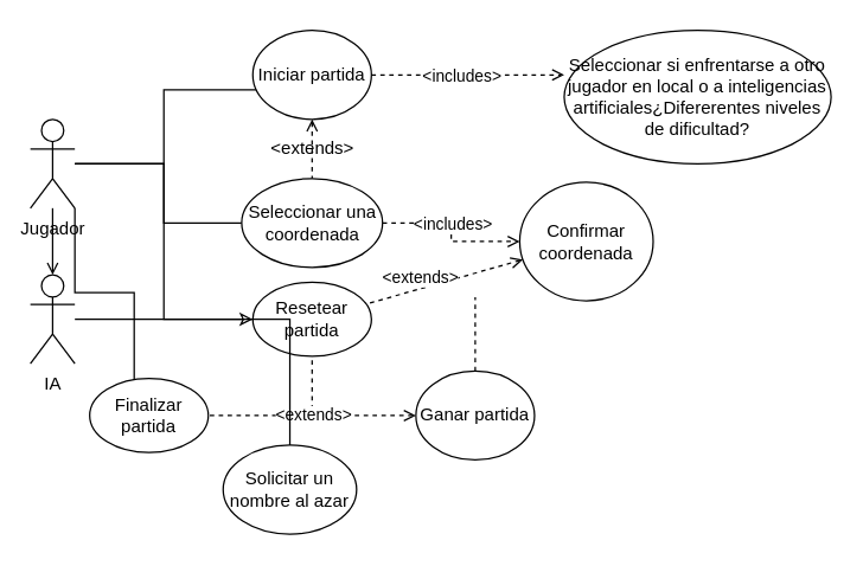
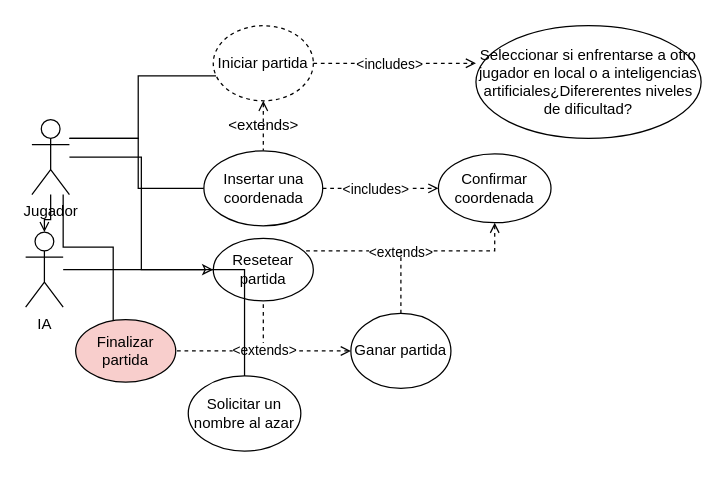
- <mxCell id="11" value="Iniciar partida" style="ellipse;whiteSpace=wrap;html=1;" parent="1" vertex="1"><mxGeometry x="170" width="80" height="60" as="geometry" y="20" /></mxCell>
+ <mxCell id="11" value="Iniciar partida" style="ellipse;whiteSpace=wrap;html=1;dashed=1;" parent="1" vertex="1"><mxGeometry x="170" width="80" height="60" as="geometry" y="20" /></mxCell>
- <mxCell id="7" value="Jugador" style="shape=umlActor;verticalLabelPosition=bottom;verticalAlign=top;html=1;outlineConnect=0;" parent="1" vertex="1"><mxGeometry x="20" y="80" width="30" height="60" as="geometry" /></mxCell>
+ <mxCell id="7" value="Jugador" style="shape=umlActor;verticalLabelPosition=bottom;verticalAlign=top;html=1;outlineConnect=0;" parent="1" vertex="1"><mxGeometry x="25" y="95" width="30" height="60" as="geometry" /></mxCell>
- <mxCell id="15" value="Seleccionar una coordenada&lt;br&gt;" style="ellipse;whiteSpace=wrap;html=1;" parent="1" vertex="1"><mxGeometry x="162.5" y="120" width="95" height="60" as="geometry" /></mxCell>
+ <mxCell id="15" value="Insertar una coordenada&lt;br&gt;" style="ellipse;whiteSpace=wrap;html=1;" parent="1" vertex="1"><mxGeometry x="162.5" y="120" width="95" height="60" as="geometry" /></mxCell>
- <mxCell id="18" value="Confirmar coordenada" style="ellipse;whiteSpace=wrap;html=1;" parent="1" vertex="1"><mxGeometry x="350" y="122.5" width="90" height="80" as="geometry" /></mxCell>
+ <mxCell id="18" value="Confirmar coordenada" style="ellipse;whiteSpace=wrap;html=1;" parent="1" vertex="1"><mxGeometry x="350" y="122.5" width="90" height="55" as="geometry" /></mxCell>
- <mxCell id="24" value="Finalizar partida" style="ellipse;whiteSpace=wrap;html=1;" parent="1" vertex="1"><mxGeometry x="60" y="255" width="80" height="50" as="geometry" /></mxCell>
+ <mxCell id="24" value="Finalizar partida" style="ellipse;whiteSpace=wrap;html=1;fillColor=#f8cecc;" parent="1" vertex="1"><mxGeometry x="60" y="255" width="80" height="50" as="geometry" /></mxCell>
